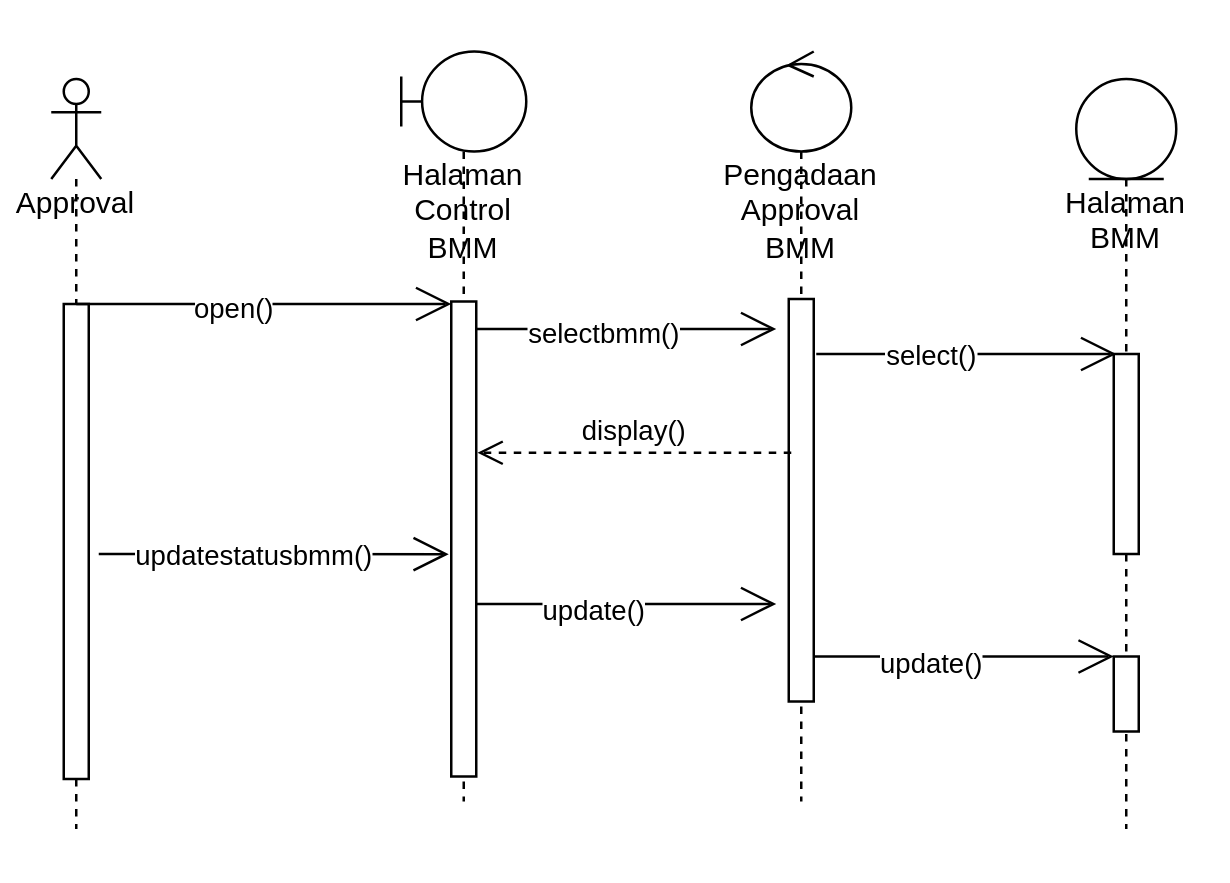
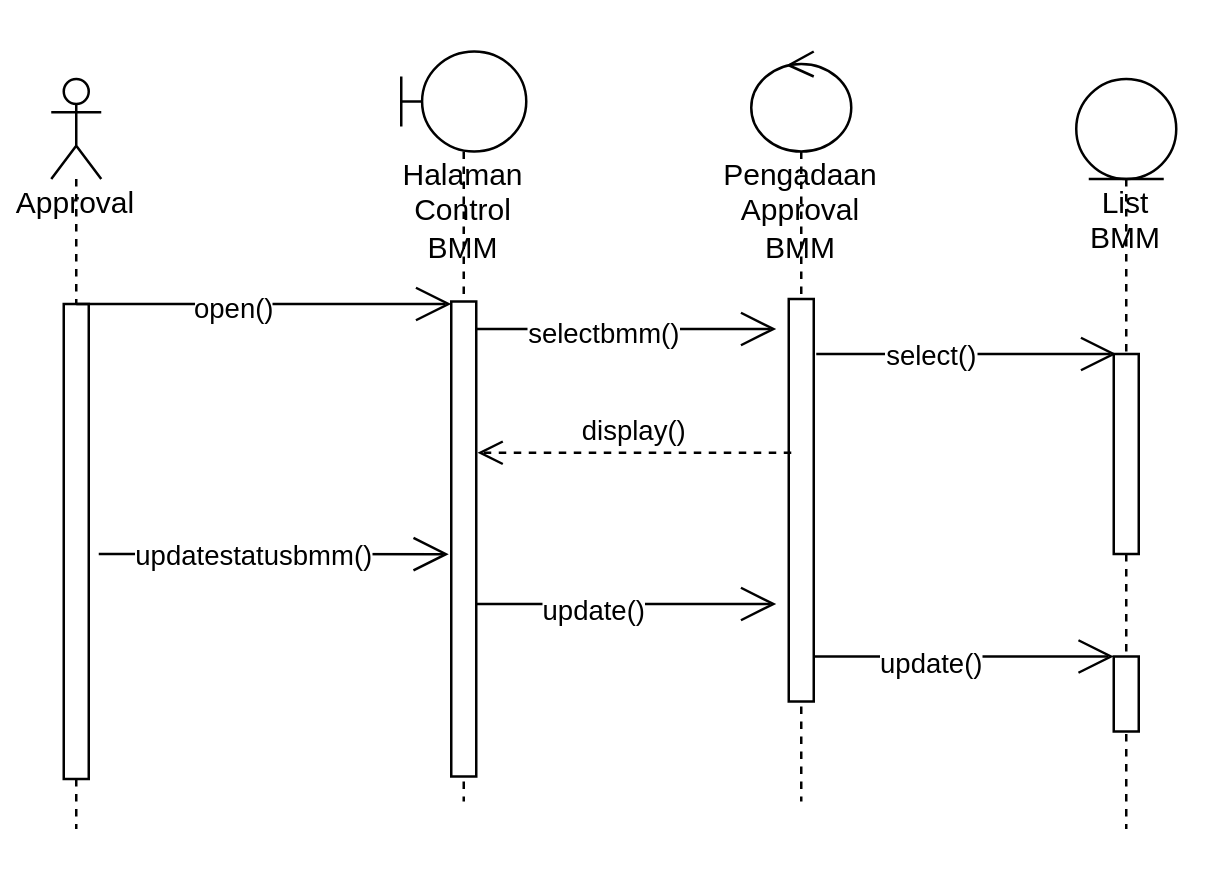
- <mxCell id="12" value="Halaman BMM" style="shape=umlLifeline;participant=umlEntity;perimeter=lifelinePerimeter;whiteSpace=wrap;html=1;container=1;collapsible=0;recursiveResize=0;verticalAlign=top;spacingTop=36;outlineConnect=0;" vertex="1" parent="1"><mxGeometry x="430" y="31" width="40" height="300" as="geometry" /></mxCell>
+ <mxCell id="12" value="List BMM" style="shape=umlLifeline;participant=umlEntity;perimeter=lifelinePerimeter;whiteSpace=wrap;html=1;container=1;collapsible=0;recursiveResize=0;verticalAlign=top;spacingTop=36;outlineConnect=0;" vertex="1" parent="1"><mxGeometry x="430" y="31" width="40" height="300" as="geometry" /></mxCell>
